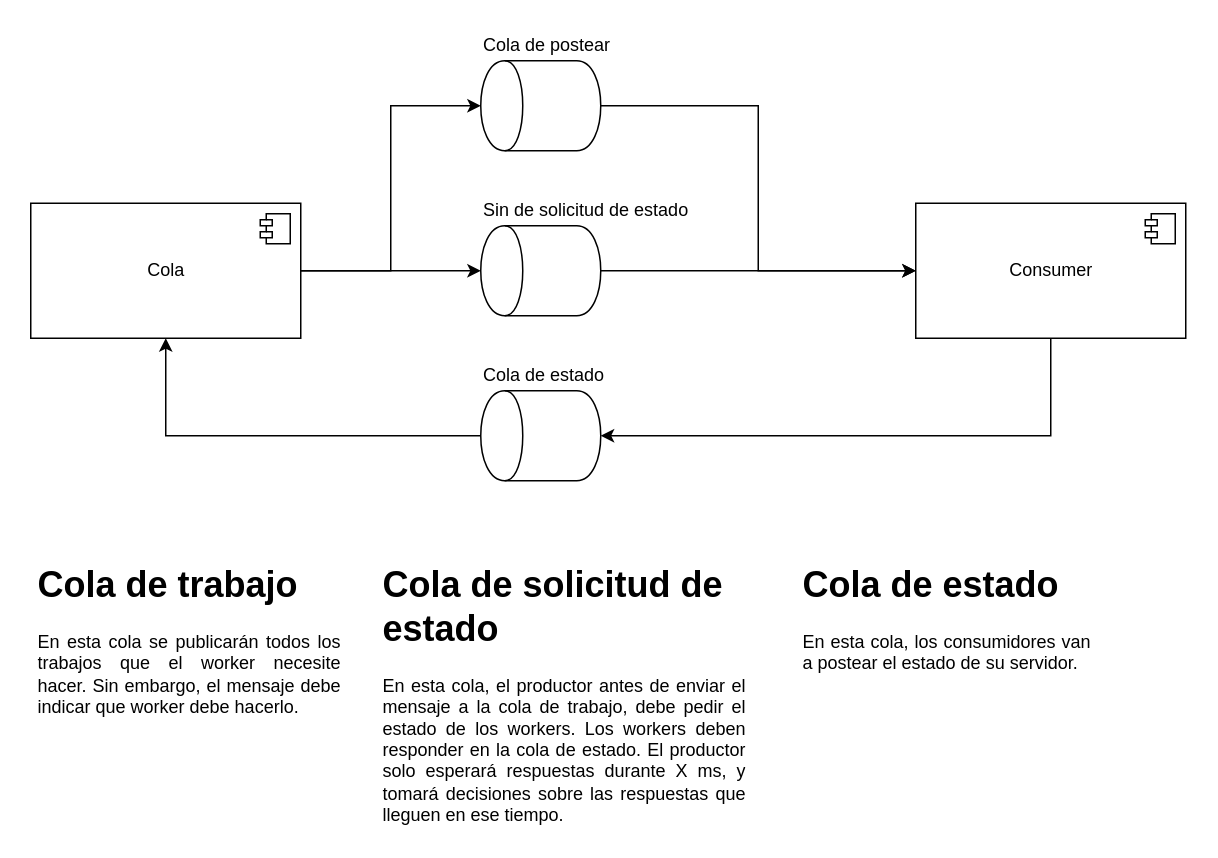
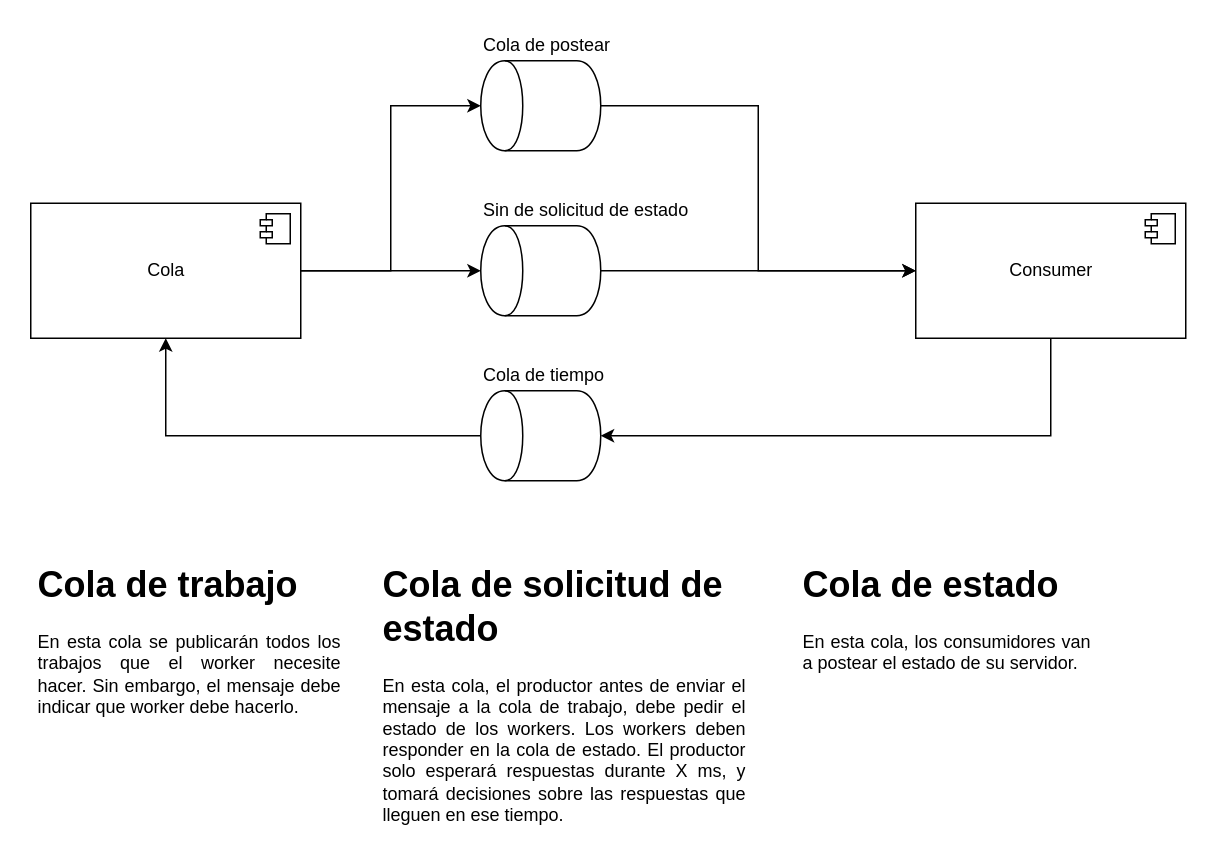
- <mxCell id="10" value="Cola de estado" style="text;html=1;resizable=0;points=[];autosize=1;align=left;verticalAlign=top;spacingTop=-4;" vertex="1" parent="1"><mxGeometry x="320" y="240" width="100" height="20" as="geometry" /></mxCell>
+ <mxCell id="10" value="Cola de tiempo" style="text;html=1;resizable=0;points=[];autosize=1;align=left;verticalAlign=top;spacingTop=-4;" vertex="1" parent="1"><mxGeometry x="320" y="240" width="100" height="20" as="geometry" /></mxCell>
